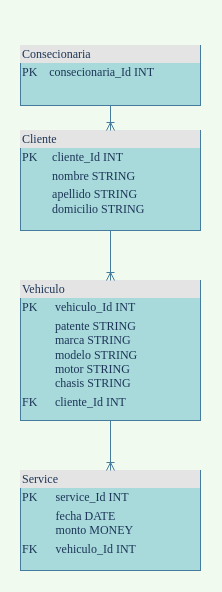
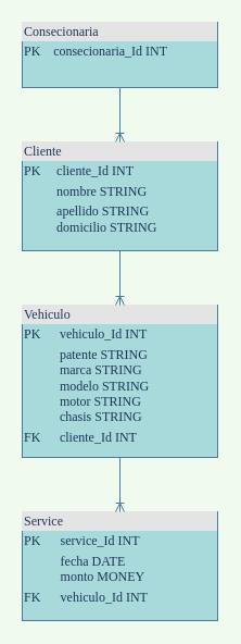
- <mxCell id="7" value="&lt;div style=&quot;box-sizing: border-box ; width: 100% ; background: #e4e4e4 ; padding: 2px&quot;&gt;Consecionaria&lt;/div&gt;&lt;table style=&quot;width: 100% ; font-size: 1em&quot; cellpadding=&quot;2&quot; cellspacing=&quot;0&quot;&gt;&lt;tbody&gt;&lt;tr&gt;&lt;td&gt;PK&lt;/td&gt;&lt;td&gt;consecionaria_Id INT&lt;/td&gt;&lt;/tr&gt;&lt;tr&gt;&lt;td&gt;&lt;br&gt;&lt;/td&gt;&lt;td&gt;&lt;br&gt;&lt;/td&gt;&lt;/tr&gt;&lt;tr&gt;&lt;td&gt;&lt;br&gt;&lt;/td&gt;&lt;td&gt;&lt;br&gt;&lt;/td&gt;&lt;/tr&gt;&lt;/tbody&gt;&lt;/table&gt;" style="verticalAlign=top;align=left;overflow=fill;html=1;rounded=0;shadow=0;comic=0;labelBackgroundColor=none;strokeWidth=1;fontFamily=Verdana;fontSize=12;fillColor=#A8DADC;strokeColor=#457B9D;fontColor=#1D3557;" vertex="1" parent="1"><mxGeometry x="20" y="45" width="180" height="60" as="geometry" /></mxCell>
+ <mxCell id="7" value="&lt;div style=&quot;box-sizing: border-box ; width: 100% ; background: #e4e4e4 ; padding: 2px&quot;&gt;Consecionaria&lt;/div&gt;&lt;table style=&quot;width: 100% ; font-size: 1em&quot; cellpadding=&quot;2&quot; cellspacing=&quot;0&quot;&gt;&lt;tbody&gt;&lt;tr&gt;&lt;td&gt;PK&lt;/td&gt;&lt;td&gt;consecionaria_Id INT&lt;/td&gt;&lt;/tr&gt;&lt;tr&gt;&lt;td&gt;&lt;br&gt;&lt;/td&gt;&lt;td&gt;&lt;br&gt;&lt;/td&gt;&lt;/tr&gt;&lt;tr&gt;&lt;td&gt;&lt;br&gt;&lt;/td&gt;&lt;td&gt;&lt;br&gt;&lt;/td&gt;&lt;/tr&gt;&lt;/tbody&gt;&lt;/table&gt;" style="verticalAlign=top;align=left;overflow=fill;html=1;rounded=0;shadow=0;comic=0;labelBackgroundColor=none;strokeWidth=1;fontFamily=Verdana;fontSize=12;fillColor=#A8DADC;strokeColor=#457B9D;fontColor=#1D3557;" vertex="1" parent="1"><mxGeometry x="20" y="20" width="180" height="60" as="geometry" /></mxCell>
